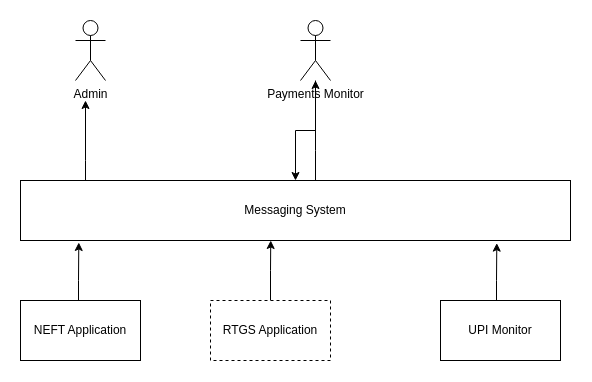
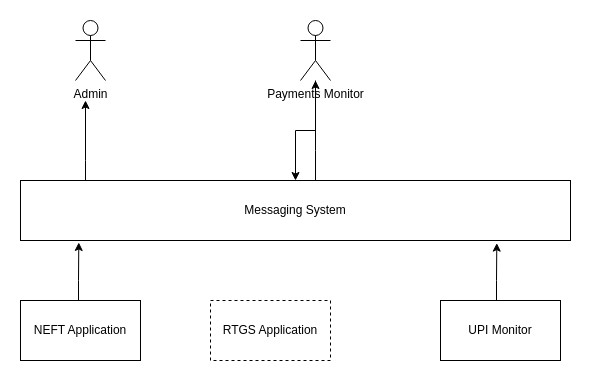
- <mxCell id="4" style="edgeStyle=orthogonalEdgeStyle;rounded=0;orthogonalLoop=1;jettySize=auto;html=1;entryX=0.455;entryY=1;entryDx=0;entryDy=0;entryPerimeter=0;" edge="1" parent="1" source="5" target="10"><mxGeometry relative="1" as="geometry" /></mxCell>
